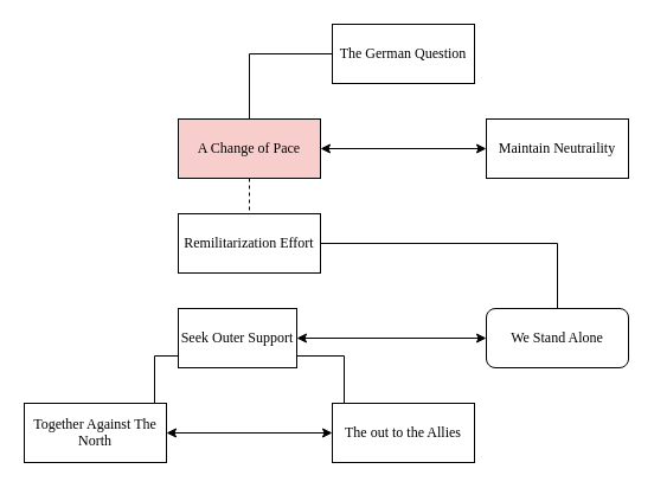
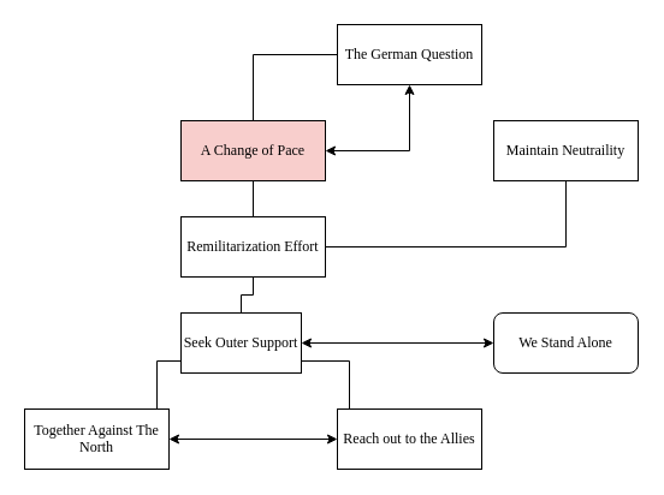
- <mxCell id="5" style="edgeStyle=orthogonalEdgeStyle;rounded=0;sketch=0;html=1;entryX=0;entryY=0.5;entryDx=0;entryDy=0;fontFamily=Times New Roman;fontSize=11;endArrow=classic;endFill=1;elbow=vertical;startArrow=classic;startFill=1;" edge="1" parent="1" source="7" target="4"><mxGeometry relative="1" as="geometry" /></mxCell>
+ <mxCell id="5" style="edgeStyle=orthogonalEdgeStyle;rounded=0;sketch=0;html=1;fontFamily=Times New Roman;fontSize=11;endArrow=classic;endFill=1;elbow=vertical;startArrow=classic;startFill=1;" edge="1" parent="1" source="7" target="3"><mxGeometry relative="1" as="geometry" /></mxCell>
- <mxCell id="6" style="edgeStyle=orthogonalEdgeStyle;rounded=0;sketch=0;html=1;fontFamily=Times New Roman;fontSize=11;startArrow=none;startFill=0;endArrow=none;endFill=0;elbow=vertical;entryX=0.5;entryY=0;entryDx=0;entryDy=0;dashed=1;" edge="1" parent="1" source="7" target="9"><mxGeometry relative="1" as="geometry"><mxPoint x="80" y="125" as="targetPoint" /></mxGeometry></mxCell>
+ <mxCell id="6" style="edgeStyle=orthogonalEdgeStyle;rounded=0;sketch=0;html=1;fontFamily=Times New Roman;fontSize=11;startArrow=none;startFill=0;endArrow=none;endFill=0;elbow=vertical;entryX=0.5;entryY=0;entryDx=0;entryDy=0;" edge="1" parent="1" source="7" target="9"><mxGeometry relative="1" as="geometry"><mxPoint x="80" y="125" as="targetPoint" /></mxGeometry></mxCell>
- <mxCell id="8" style="edgeStyle=orthogonalEdgeStyle;rounded=0;sketch=0;html=1;fontFamily=Verdana;fontSize=11;startArrow=none;startFill=0;endArrow=none;endFill=0;elbow=vertical;entryX=0.5;entryY=0;entryDx=0;entryDy=0;" edge="1" parent="1" source="9" target="17"><mxGeometry relative="1" as="geometry"><mxPoint x="470" y="205" as="targetPoint" /></mxGeometry></mxCell>
+ <mxCell id="8" style="edgeStyle=orthogonalEdgeStyle;rounded=0;sketch=0;html=1;fontFamily=Verdana;fontSize=11;startArrow=none;startFill=0;endArrow=none;endFill=0;elbow=vertical;" edge="1" parent="1" source="9" target="4"><mxGeometry relative="1" as="geometry"><mxPoint x="470" y="205" as="targetPoint" /></mxGeometry></mxCell>
+ <mxCell id="10" style="edgeStyle=orthogonalEdgeStyle;rounded=0;sketch=0;html=1;entryX=0.5;entryY=1;entryDx=0;entryDy=0;fontFamily=Times New Roman;fontSize=11;startArrow=none;startFill=0;endArrow=none;endFill=0;elbow=vertical;" edge="1" parent="1" source="13" target="9"><mxGeometry relative="1" as="geometry" /></mxCell>
- <mxCell id="15" value="&lt;p style=&quot;line-height: 110%;&quot;&gt;&lt;font face=&quot;Times New Roman&quot;&gt;The out to the Allies&lt;/font&gt;&lt;/p&gt;" style="rounded=0;whiteSpace=wrap;html=1;" vertex="1" parent="1"><mxGeometry x="280" y="340" width="120" height="50" as="geometry" /></mxCell>
+ <mxCell id="15" value="&lt;p style=&quot;line-height: 110%;&quot;&gt;&lt;font face=&quot;Times New Roman&quot;&gt;Reach out to the Allies&lt;/font&gt;&lt;/p&gt;" style="rounded=0;whiteSpace=wrap;html=1;" vertex="1" parent="1"><mxGeometry x="280" y="340" width="120" height="50" as="geometry" /></mxCell>
